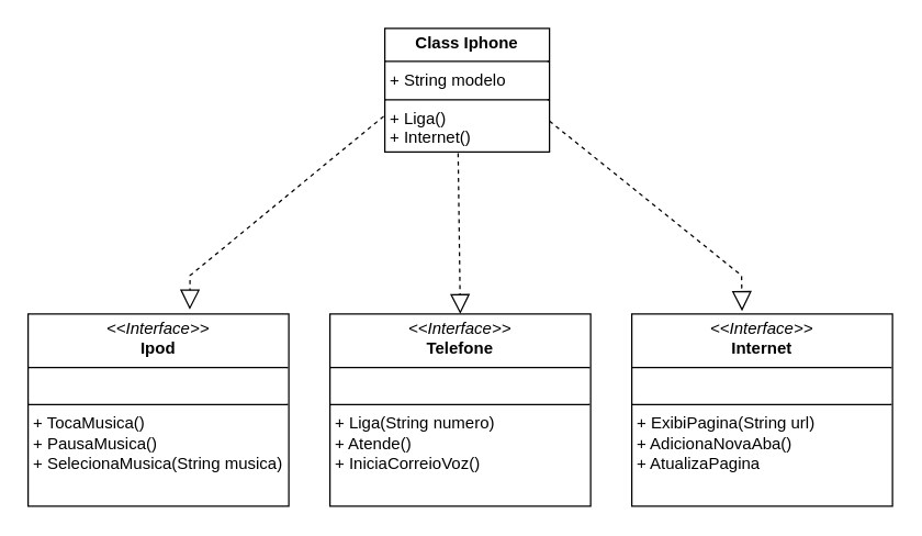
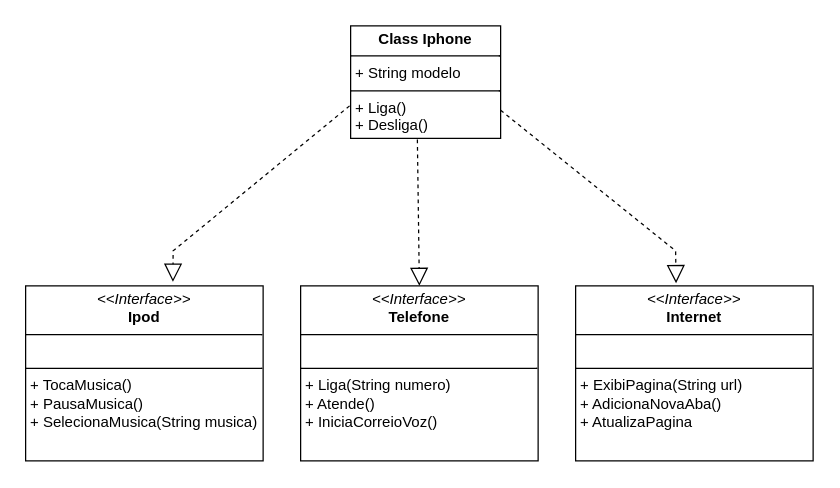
- <mxCell id="3" value="&lt;p style=&quot;margin:0px;margin-top:4px;text-align:center;&quot;&gt;&lt;b&gt;Class Iphone&lt;/b&gt;&lt;/p&gt;&lt;hr size=&quot;1&quot; style=&quot;border-style:solid;&quot;&gt;&lt;p style=&quot;margin:0px;margin-left:4px;&quot;&gt;+ String modelo&lt;/p&gt;&lt;hr size=&quot;1&quot; style=&quot;border-style:solid;&quot;&gt;&lt;p style=&quot;margin:0px;margin-left:4px;&quot;&gt;+ Liga()&lt;/p&gt;&lt;p style=&quot;margin:0px;margin-left:4px;&quot;&gt;+ Internet()&lt;/p&gt;" style="verticalAlign=top;align=left;overflow=fill;html=1;whiteSpace=wrap;" parent="1" vertex="1"><mxGeometry x="280" y="20" width="120" height="90" as="geometry" /></mxCell>
+ <mxCell id="3" value="&lt;p style=&quot;margin:0px;margin-top:4px;text-align:center;&quot;&gt;&lt;b&gt;Class Iphone&lt;/b&gt;&lt;/p&gt;&lt;hr size=&quot;1&quot; style=&quot;border-style:solid;&quot;&gt;&lt;p style=&quot;margin:0px;margin-left:4px;&quot;&gt;+ String modelo&lt;/p&gt;&lt;hr size=&quot;1&quot; style=&quot;border-style:solid;&quot;&gt;&lt;p style=&quot;margin:0px;margin-left:4px;&quot;&gt;+ Liga()&lt;/p&gt;&lt;p style=&quot;margin:0px;margin-left:4px;&quot;&gt;+ Desliga()&lt;/p&gt;" style="verticalAlign=top;align=left;overflow=fill;html=1;whiteSpace=wrap;" parent="1" vertex="1"><mxGeometry x="280" y="20" width="120" height="90" as="geometry" /></mxCell>
